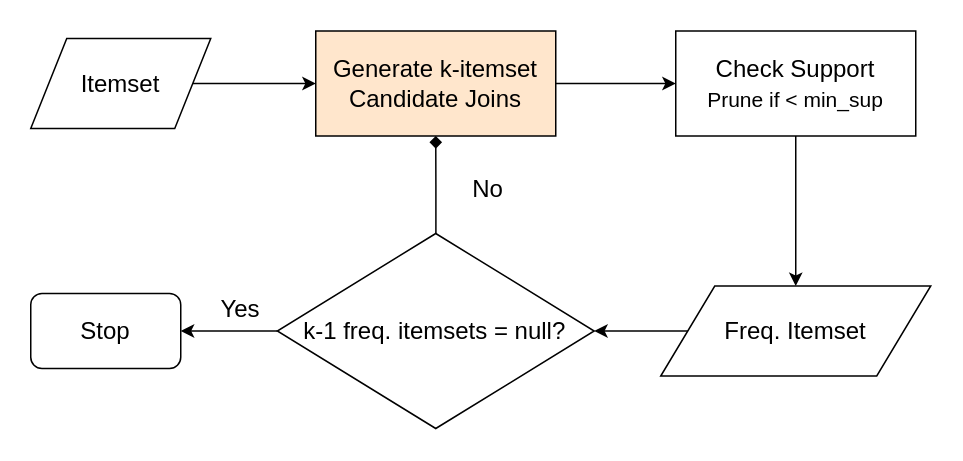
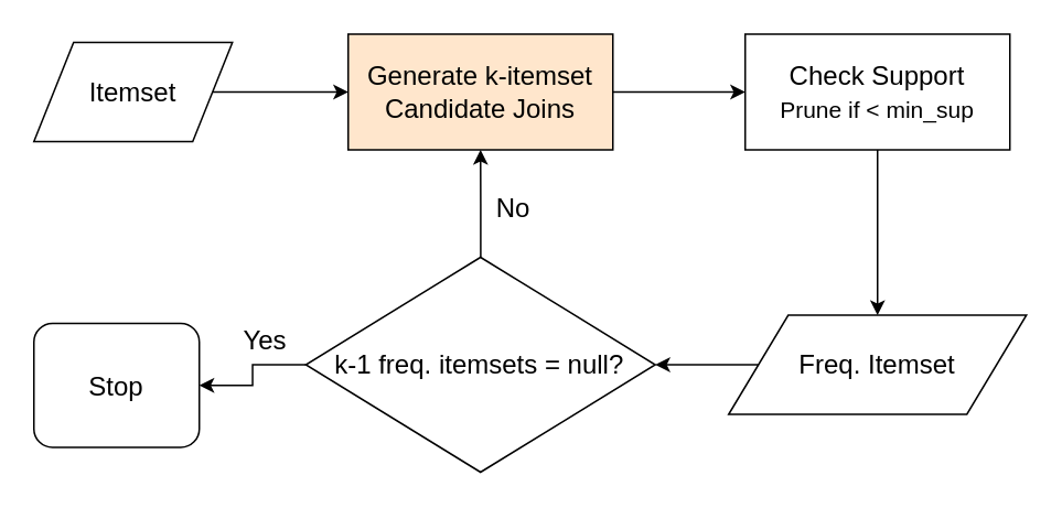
- <mxCell id="12" value="" style="edgeStyle=orthogonalEdgeStyle;rounded=0;orthogonalLoop=1;jettySize=auto;html=1;fontSize=16;endArrow=diamond;" edge="1" parent="1" source="13" target="6"><mxGeometry relative="1" as="geometry" /></mxCell>
+ <mxCell id="12" value="" style="edgeStyle=orthogonalEdgeStyle;rounded=0;orthogonalLoop=1;jettySize=auto;html=1;fontSize=16;" edge="1" parent="1" source="13" target="6"><mxGeometry relative="1" as="geometry" /></mxCell>
- <mxCell id="15" value="No" style="text;html=1;strokeColor=none;fillColor=none;align=center;verticalAlign=middle;whiteSpace=wrap;rounded=0;fontSize=16;" vertex="1" parent="1"><mxGeometry x="305" y="115" width="40" height="20" as="geometry" /></mxCell>
+ <mxCell id="15" value="No" style="text;html=1;strokeColor=none;fillColor=none;align=center;verticalAlign=middle;whiteSpace=wrap;rounded=0;fontSize=16;" vertex="1" parent="1"><mxGeometry x="290" y="115" width="40" height="20" as="geometry" /></mxCell>
- <mxCell id="14" value="Stop" style="rounded=1;whiteSpace=wrap;html=1;fontSize=16;align=center;" vertex="1" parent="1"><mxGeometry x="20" y="195" width="100" height="50" as="geometry" /></mxCell>
+ <mxCell id="14" value="Stop" style="rounded=1;whiteSpace=wrap;html=1;fontSize=16;align=center;" vertex="1" parent="1"><mxGeometry x="20" y="195" width="100" height="75" as="geometry" /></mxCell>
